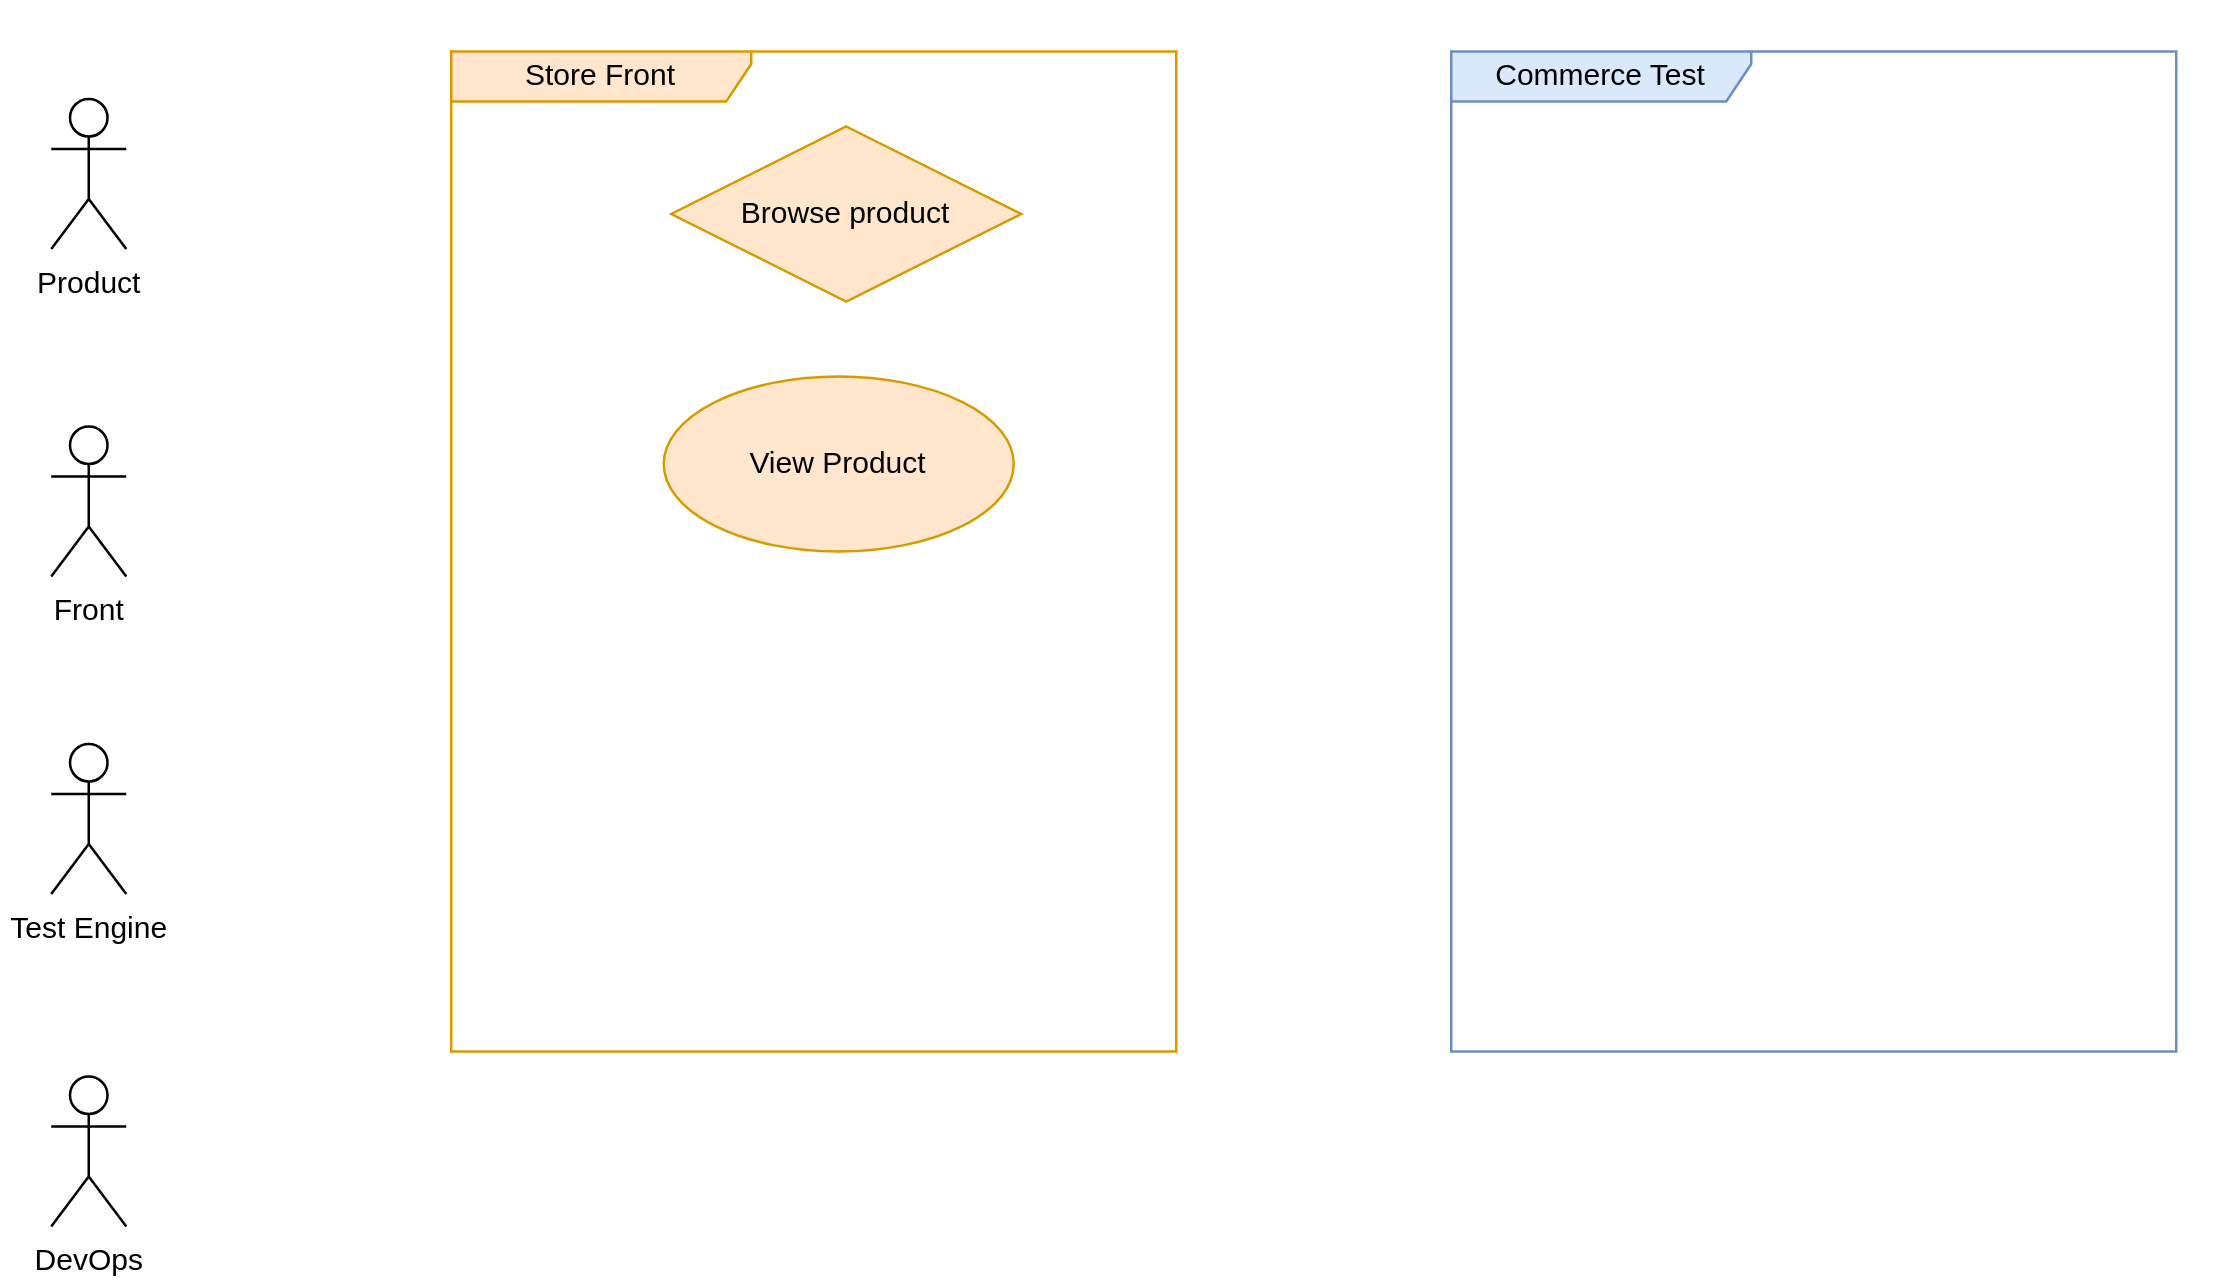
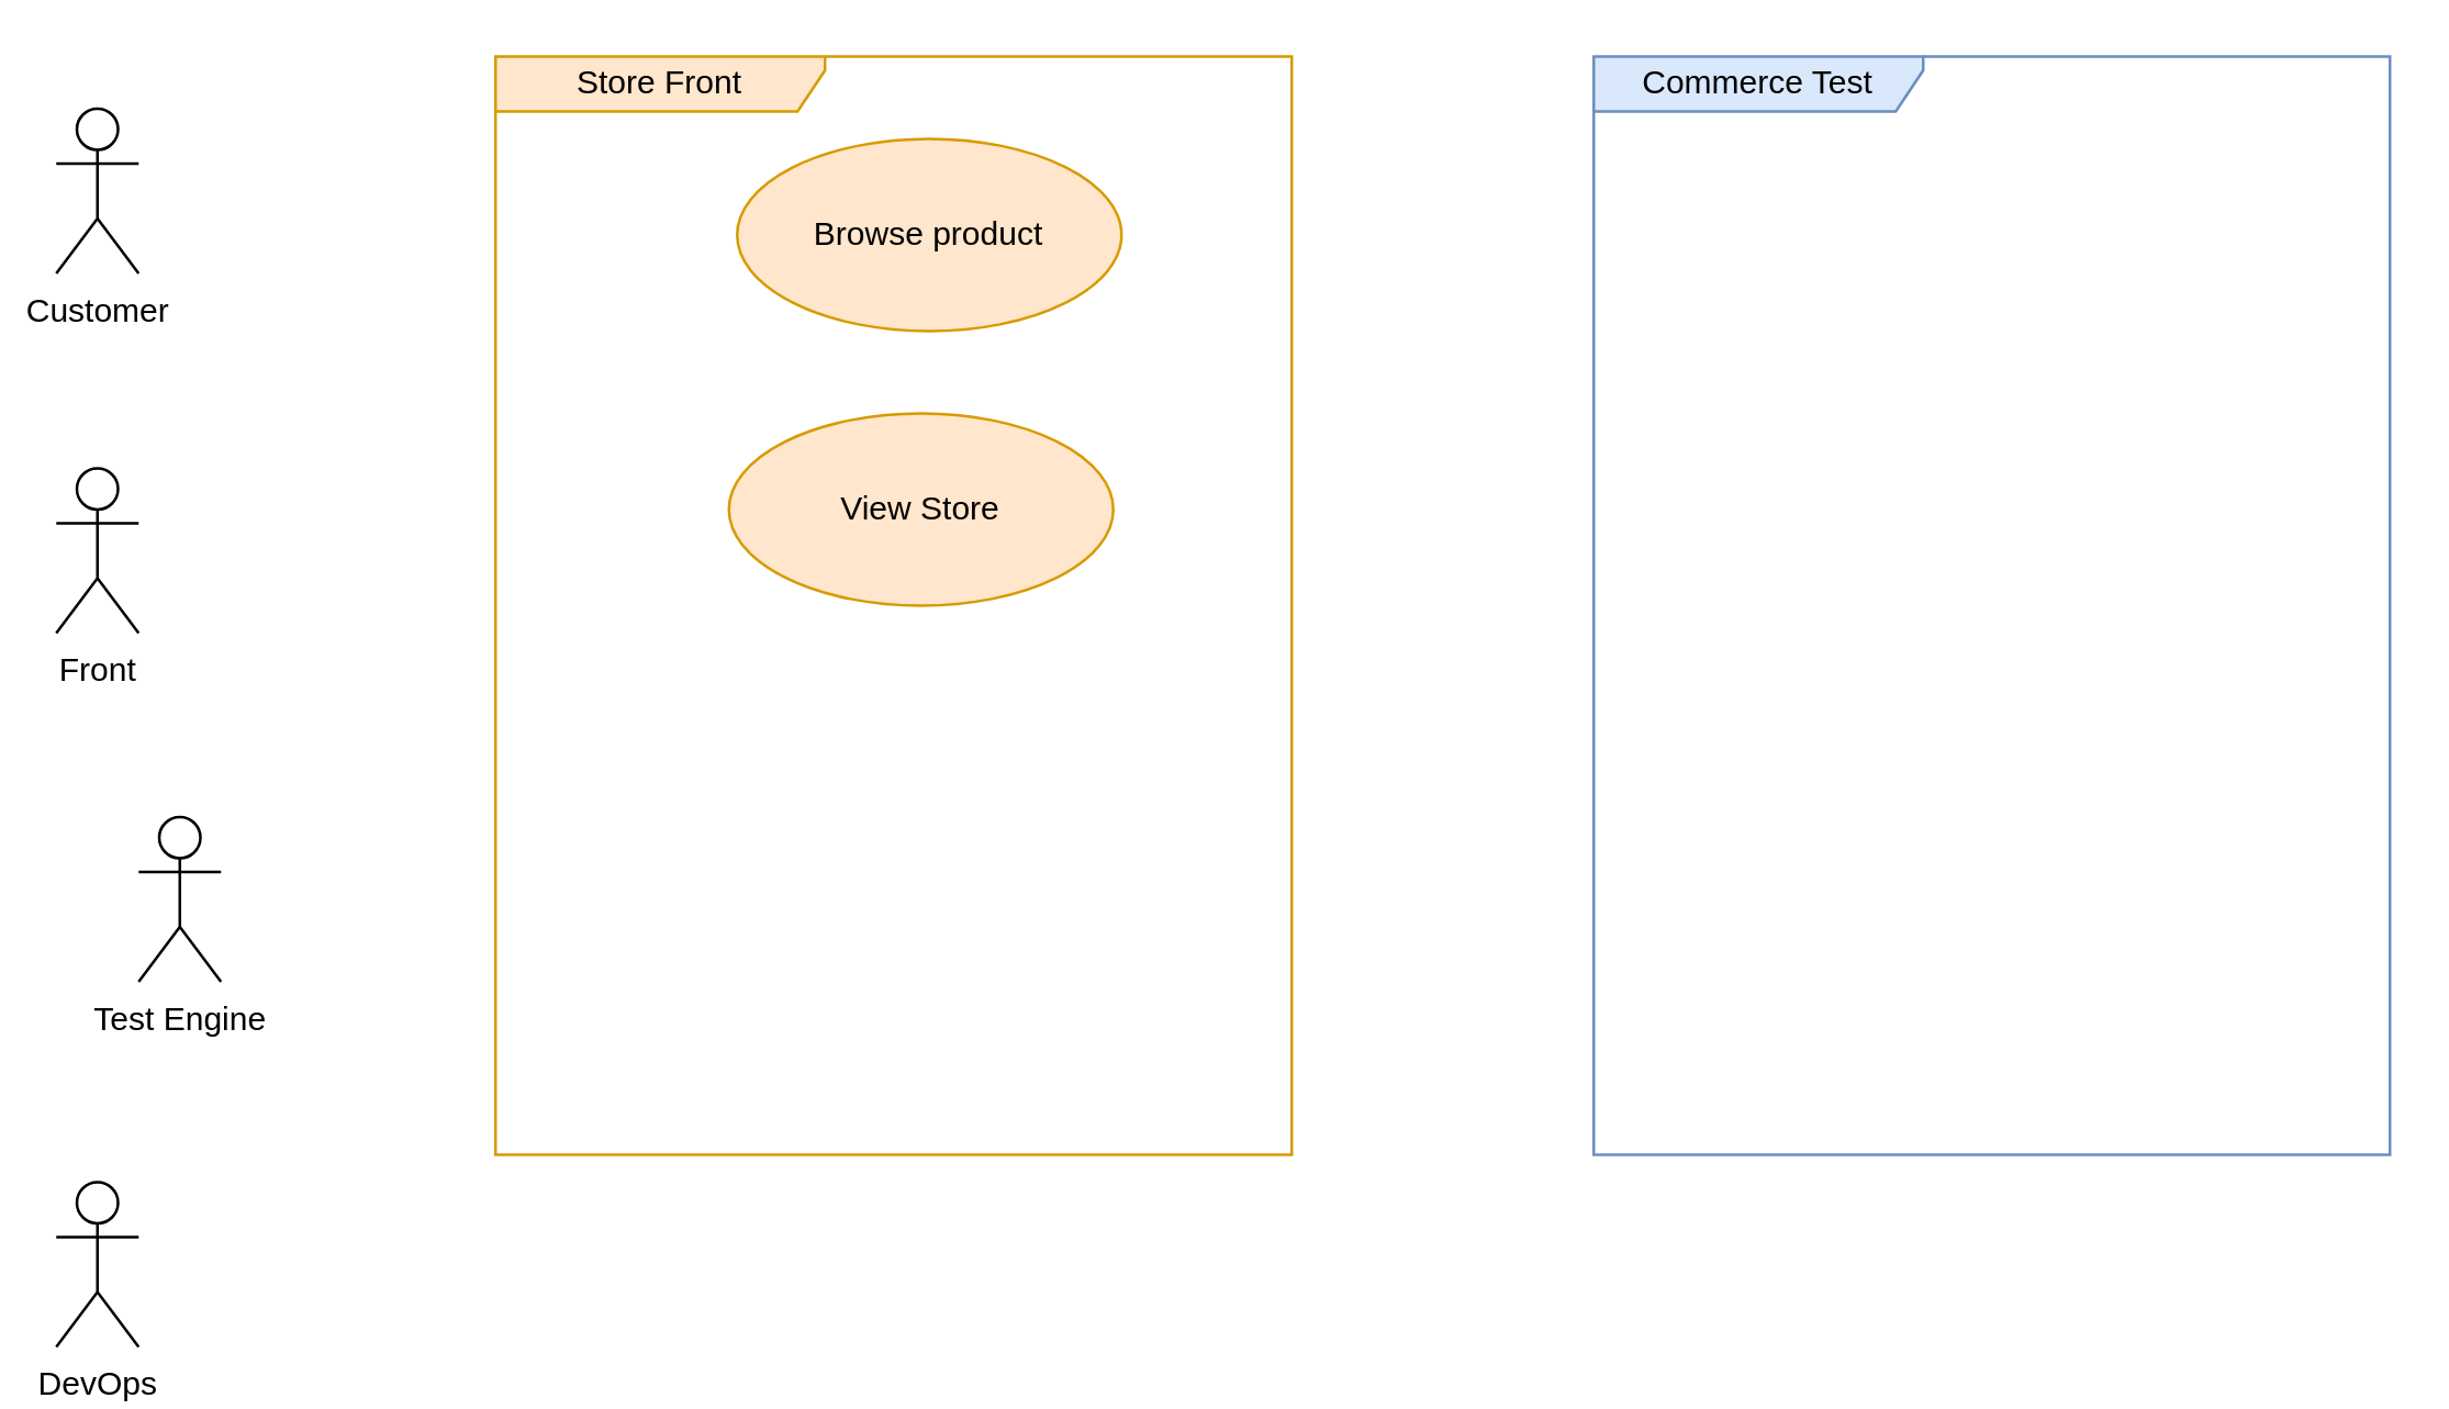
- <mxCell id="8" value="Browse product" style="rhombus;whiteSpace=wrap;html=1;fillColor=#ffe6cc;strokeColor=#d79b00;" vertex="1" parent="1"><mxGeometry x="268" y="50" width="140" height="70" as="geometry" /></mxCell>
+ <mxCell id="8" value="Browse product" style="ellipse;whiteSpace=wrap;html=1;fillColor=#ffe6cc;strokeColor=#d79b00;" vertex="1" parent="1"><mxGeometry x="268" y="50" width="140" height="70" as="geometry" /></mxCell>
- <mxCell id="4" value="Product" style="shape=umlActor;verticalLabelPosition=bottom;verticalAlign=top;html=1;" vertex="1" parent="1"><mxGeometry x="20" y="39" width="30" height="60" as="geometry" /></mxCell>
+ <mxCell id="4" value="Customer" style="shape=umlActor;verticalLabelPosition=bottom;verticalAlign=top;html=1;" vertex="1" parent="1"><mxGeometry x="20" y="39" width="30" height="60" as="geometry" /></mxCell>
- <mxCell id="9" value="View Product" style="ellipse;whiteSpace=wrap;html=1;fillColor=#ffe6cc;strokeColor=#d79b00;" vertex="1" parent="1"><mxGeometry x="265" y="150" width="140" height="70" as="geometry" /></mxCell>
+ <mxCell id="9" value="View Store" style="ellipse;whiteSpace=wrap;html=1;fillColor=#ffe6cc;strokeColor=#d79b00;" vertex="1" parent="1"><mxGeometry x="265" y="150" width="140" height="70" as="geometry" /></mxCell>
- <mxCell id="6" value="Test Engine" style="shape=umlActor;verticalLabelPosition=bottom;verticalAlign=top;html=1;" vertex="1" parent="1"><mxGeometry x="20" y="297" width="30" height="60" as="geometry" /></mxCell>
+ <mxCell id="6" value="Test Engine" style="shape=umlActor;verticalLabelPosition=bottom;verticalAlign=top;html=1;" vertex="1" parent="1"><mxGeometry x="50" y="297" width="30" height="60" as="geometry" /></mxCell>
